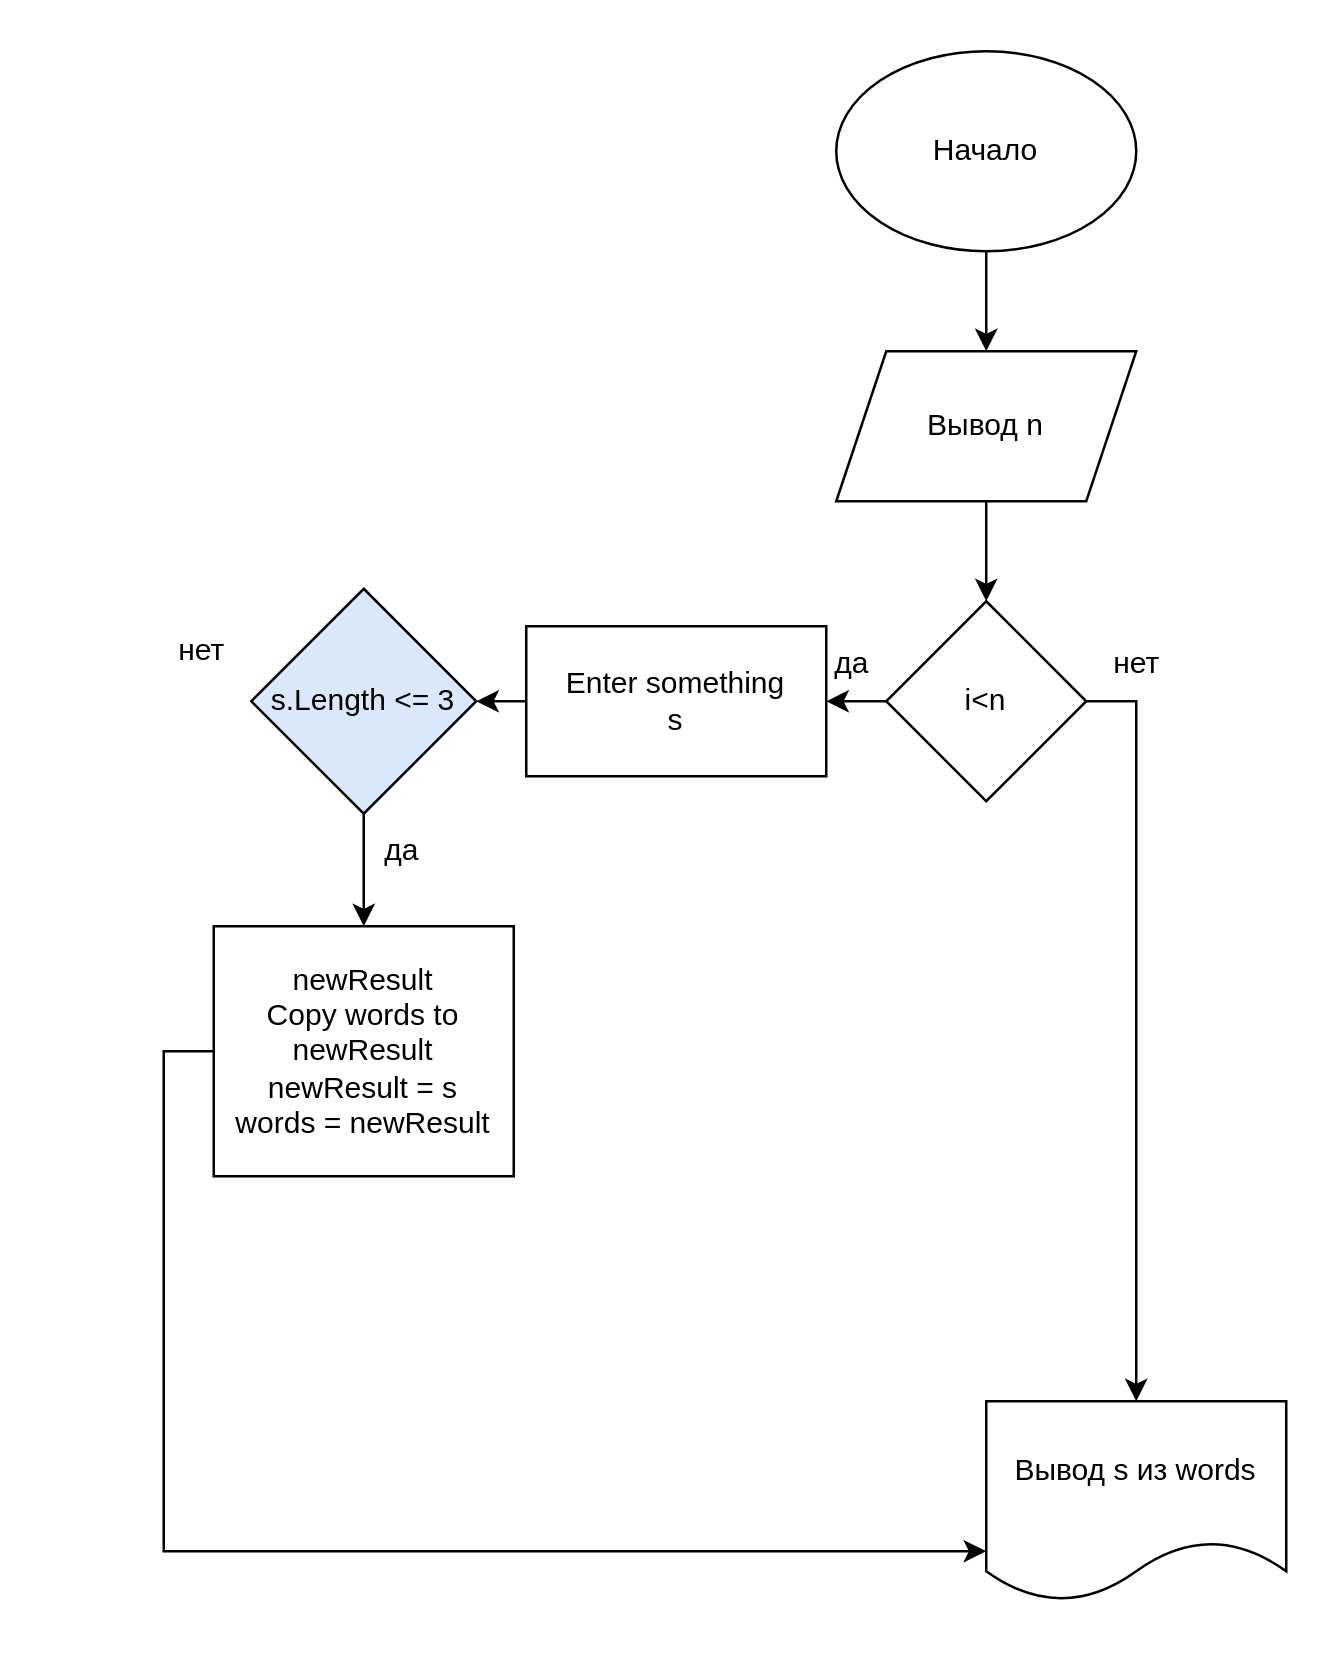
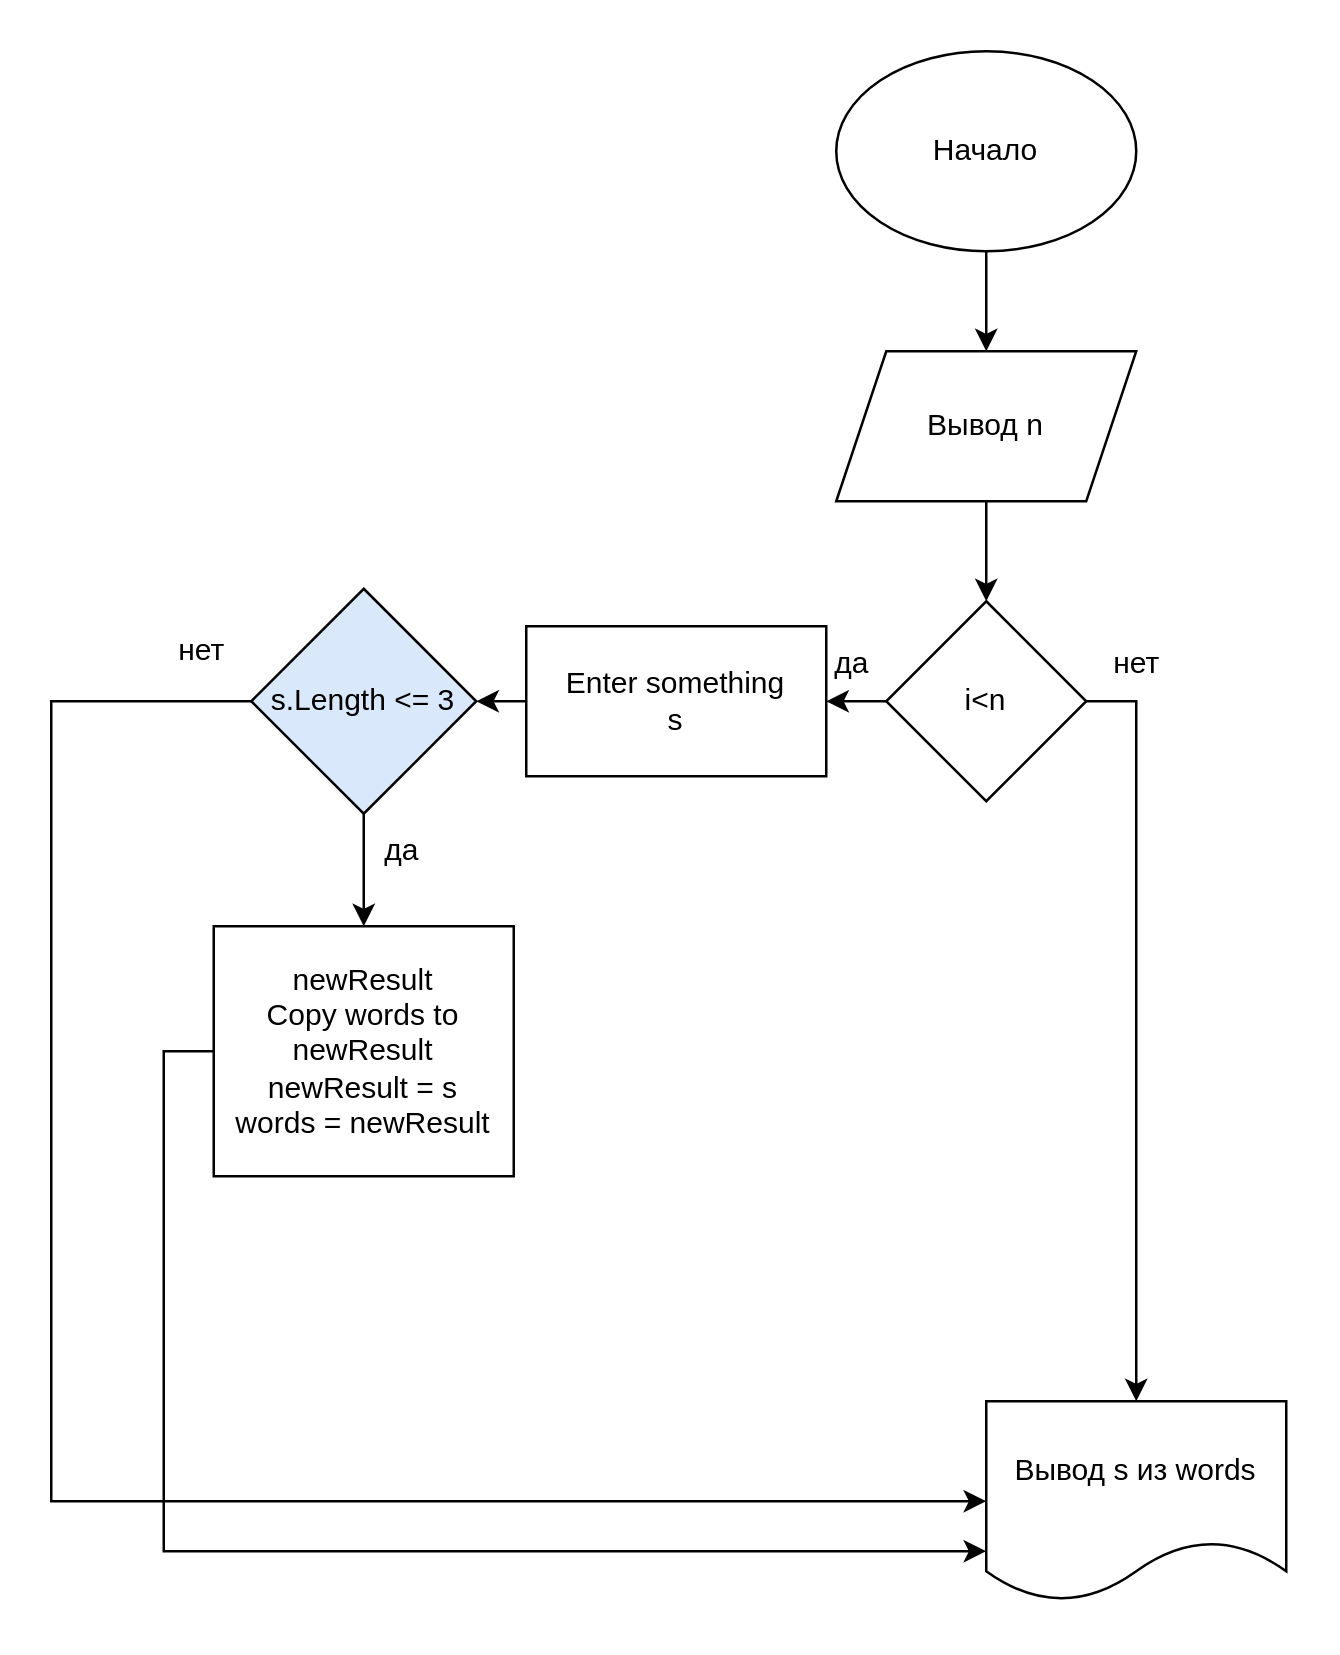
+ <mxCell id="14" style="edgeStyle=orthogonalEdgeStyle;rounded=0;orthogonalLoop=1;jettySize=auto;html=1;exitX=0;exitY=0.5;exitDx=0;exitDy=0;entryX=0;entryY=0.5;entryDx=0;entryDy=0;" edge="1" parent="1" source="15" target="19"><mxGeometry relative="1" as="geometry"><Array as="points"><mxPoint x="20" y="280" /><mxPoint x="20" y="600" /></Array></mxGeometry></mxCell>
